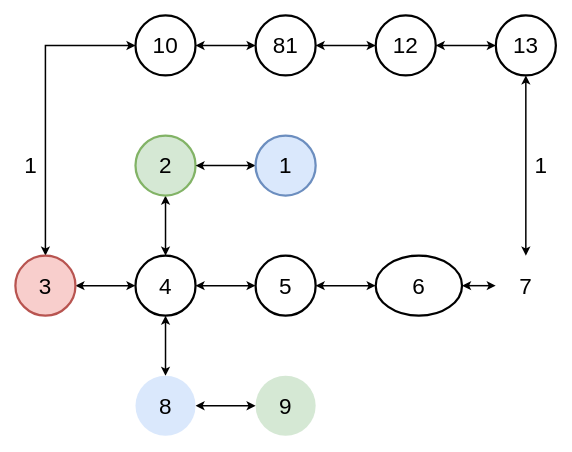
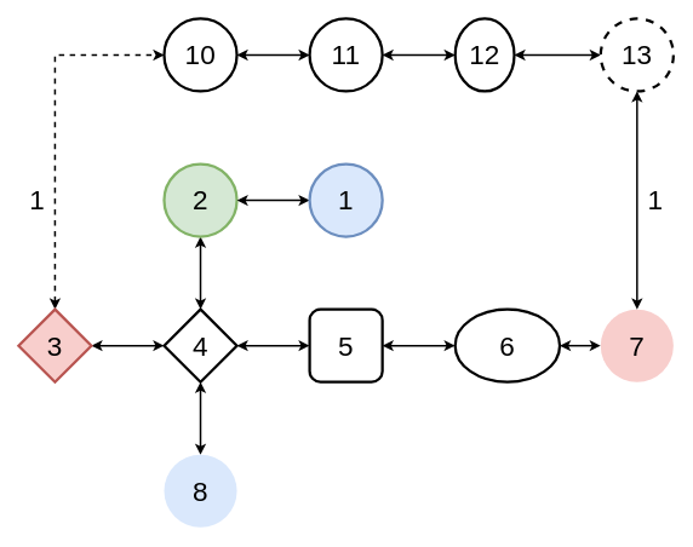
- <mxCell id="23" value="81" style="ellipse;whiteSpace=wrap;html=1;aspect=fixed;fontSize=30;strokeWidth=3;" vertex="1" parent="1"><mxGeometry x="340" y="20" width="80" height="80" as="geometry" /></mxCell>
+ <mxCell id="23" value="11" style="ellipse;whiteSpace=wrap;html=1;aspect=fixed;fontSize=30;strokeWidth=3;" vertex="1" parent="1"><mxGeometry x="340" y="20" width="80" height="80" as="geometry" /></mxCell>
- <mxCell id="25" value="12" style="ellipse;whiteSpace=wrap;html=1;aspect=fixed;fontSize=30;strokeWidth=3;" vertex="1" parent="1"><mxGeometry x="500" y="20" width="80" height="80" as="geometry" /></mxCell>
+ <mxCell id="25" value="12" style="ellipse;whiteSpace=wrap;html=1;aspect=fixed;fontSize=30;strokeWidth=3;" vertex="1" parent="1"><mxGeometry x="500" y="20" width="65" height="80" as="geometry" /></mxCell>
- <mxCell id="27" value="13" style="ellipse;whiteSpace=wrap;html=1;aspect=fixed;fontSize=30;strokeWidth=3;" vertex="1" parent="1"><mxGeometry x="660" y="20" width="80" height="80" as="geometry" /></mxCell>
+ <mxCell id="27" value="13" style="ellipse;whiteSpace=wrap;html=1;aspect=fixed;fontSize=30;strokeWidth=3;dashed=1;" vertex="1" parent="1"><mxGeometry x="660" y="20" width="80" height="80" as="geometry" /></mxCell>
- <mxCell id="11" style="edgeStyle=orthogonalEdgeStyle;rounded=0;orthogonalLoop=1;jettySize=auto;html=1;exitX=0.5;exitY=0;exitDx=0;exitDy=0;fontSize=30;startArrow=classic;startFill=1;strokeWidth=2;entryX=0;entryY=0.5;entryDx=0;entryDy=0;" edge="1" parent="1" source="12" target="21"><mxGeometry relative="1" as="geometry"><mxPoint x="60" y="100" as="targetPoint" /></mxGeometry></mxCell>
+ <mxCell id="11" style="edgeStyle=orthogonalEdgeStyle;rounded=0;orthogonalLoop=1;jettySize=auto;html=1;exitX=0.5;exitY=0;exitDx=0;exitDy=0;fontSize=30;startArrow=classic;startFill=1;strokeWidth=2;entryX=0;entryY=0.5;entryDx=0;entryDy=0;dashed=1;" edge="1" parent="1" source="12" target="21"><mxGeometry relative="1" as="geometry"><mxPoint x="60" y="100" as="targetPoint" /></mxGeometry></mxCell>
- <mxCell id="12" value="3" style="ellipse;whiteSpace=wrap;html=1;aspect=fixed;fontSize=30;strokeWidth=3;fillColor=#f8cecc;strokeColor=#b85450;" vertex="1" parent="1"><mxGeometry x="20" y="340" width="80" height="80" as="geometry" /></mxCell>
+ <mxCell id="12" value="3" style="rhombus;whiteSpace=wrap;html=1;aspect=fixed;fontSize=30;strokeWidth=3;fillColor=#f8cecc;strokeColor=#b85450;" vertex="1" parent="1"><mxGeometry x="20" y="340" width="80" height="80" as="geometry" /></mxCell>
- <mxCell id="4" value="4" style="ellipse;whiteSpace=wrap;html=1;aspect=fixed;fontSize=30;strokeWidth=3;" vertex="1" parent="1"><mxGeometry x="180" y="340" width="80" height="80" as="geometry" /></mxCell>
+ <mxCell id="4" value="4" style="rhombus;whiteSpace=wrap;html=1;aspect=fixed;fontSize=30;strokeWidth=3;" vertex="1" parent="1"><mxGeometry x="180" y="340" width="80" height="80" as="geometry" /></mxCell>
- <mxCell id="6" value="5" style="ellipse;whiteSpace=wrap;html=1;aspect=fixed;fontSize=30;strokeWidth=3;" vertex="1" parent="1"><mxGeometry x="340" y="340" width="80" height="80" as="geometry" /></mxCell>
+ <mxCell id="6" value="5" style="whiteSpace=wrap;html=1;aspect=fixed;fontSize=30;strokeWidth=3;rounded=1;" vertex="1" parent="1"><mxGeometry x="340" y="340" width="80" height="80" as="geometry" /></mxCell>
- <mxCell id="9" value="7" style="ellipse;whiteSpace=wrap;html=1;aspect=fixed;fontSize=30;strokeWidth=3;fillColor=#ffffff;strokeColor=none;" vertex="1" parent="1"><mxGeometry x="660" y="340" width="80" height="80" as="geometry" /></mxCell>
+ <mxCell id="9" value="7" style="ellipse;whiteSpace=wrap;html=1;aspect=fixed;fontSize=30;strokeWidth=3;fillColor=#f8cecc;strokeColor=none;" vertex="1" parent="1"><mxGeometry x="660" y="340" width="80" height="80" as="geometry" /></mxCell>
- <mxCell id="18" style="edgeStyle=orthogonalEdgeStyle;rounded=0;orthogonalLoop=1;jettySize=auto;html=1;exitX=1;exitY=0.5;exitDx=0;exitDy=0;entryX=0;entryY=0.5;entryDx=0;entryDy=0;fontSize=30;startArrow=classic;startFill=1;strokeWidth=2;" edge="1" parent="1" source="19" target="17"><mxGeometry relative="1" as="geometry" /></mxCell>
- <mxCell id="17" value="9" style="ellipse;whiteSpace=wrap;html=1;aspect=fixed;fontSize=30;strokeWidth=3;fillColor=#d5e8d4;strokeColor=none;" vertex="1" parent="1"><mxGeometry x="340" y="500" width="80" height="80" as="geometry" /></mxCell>
